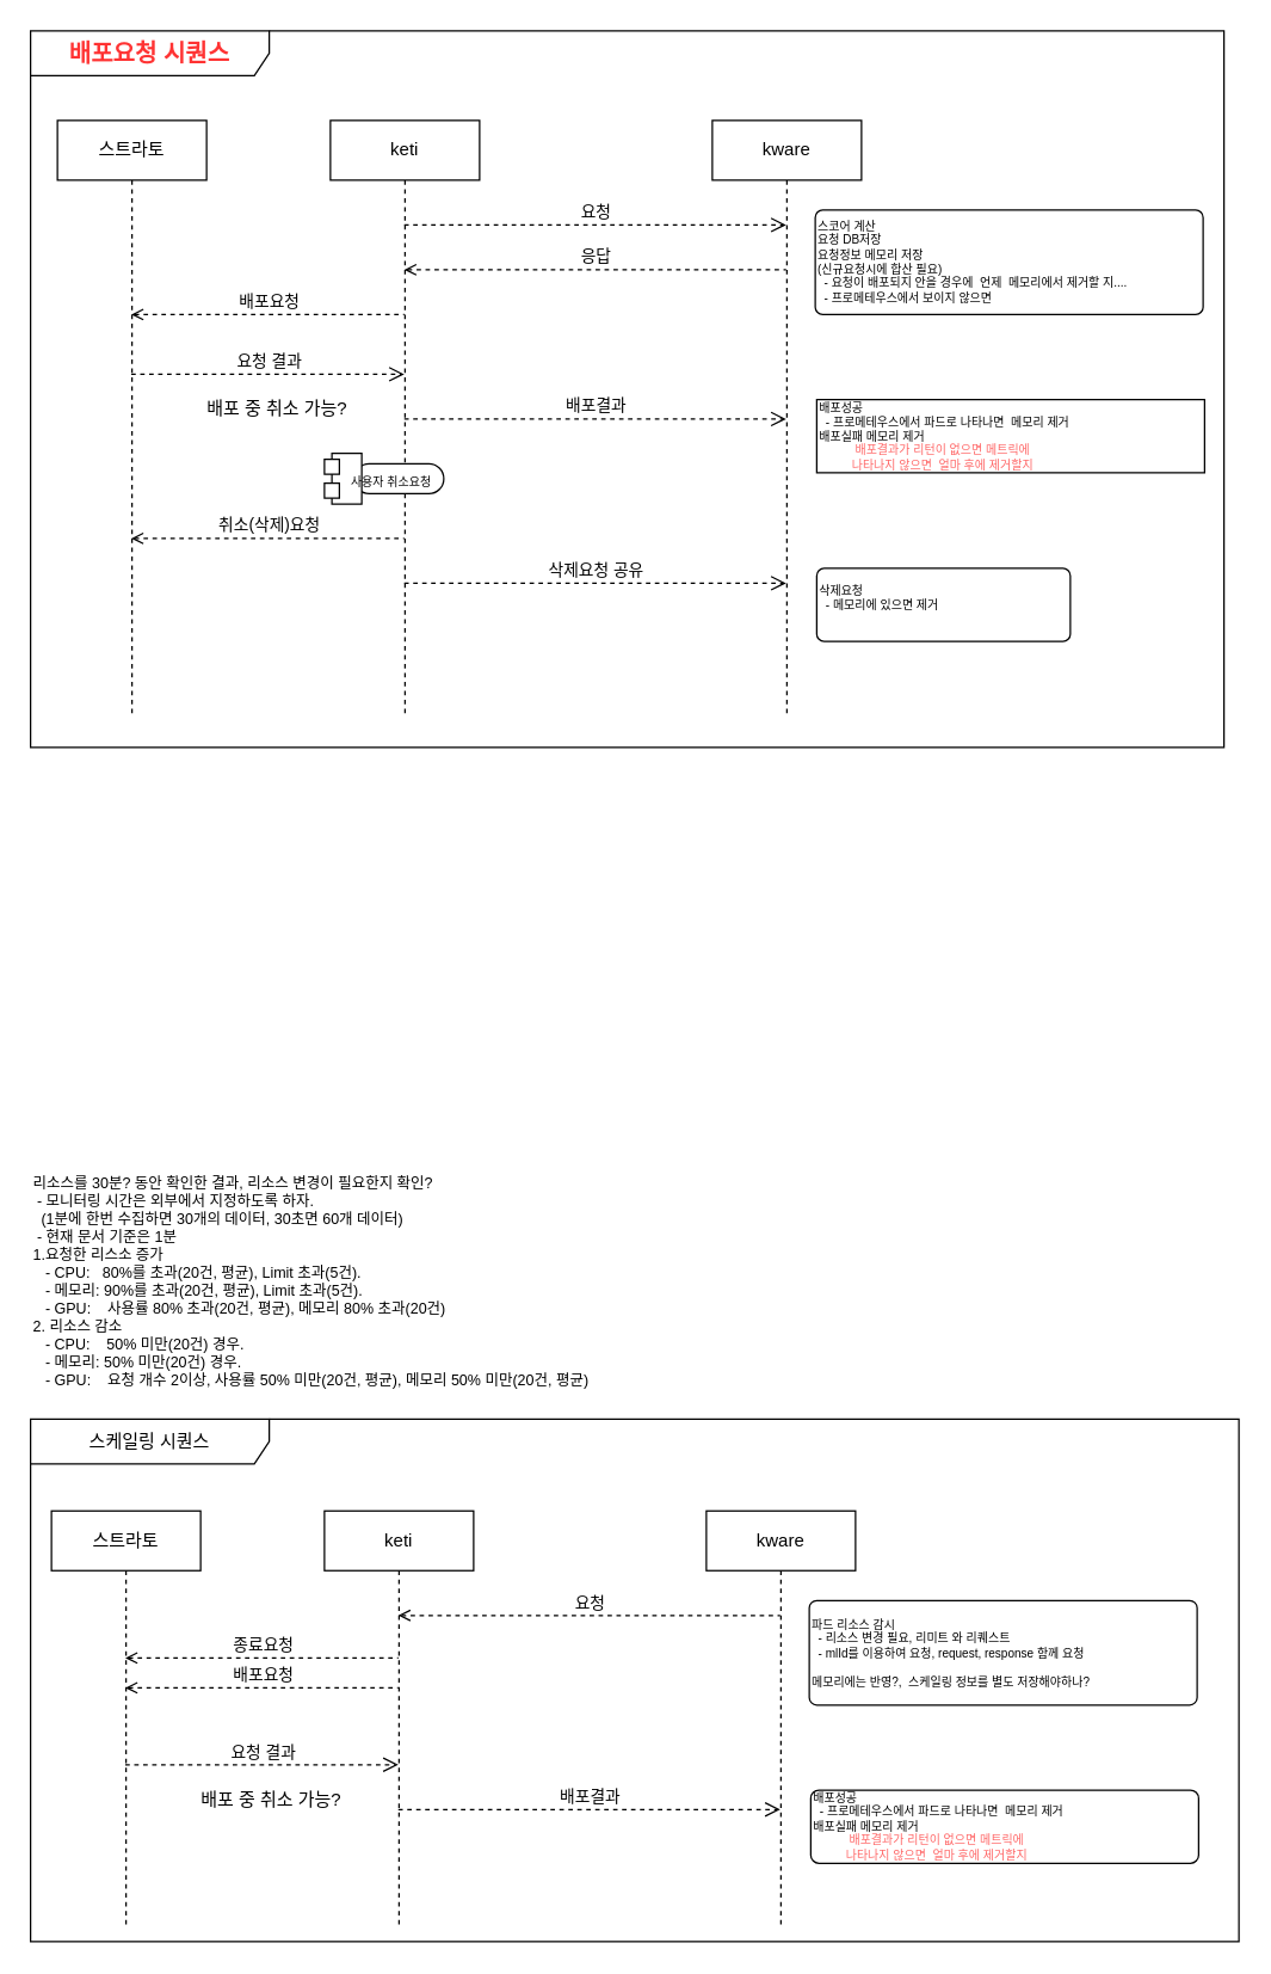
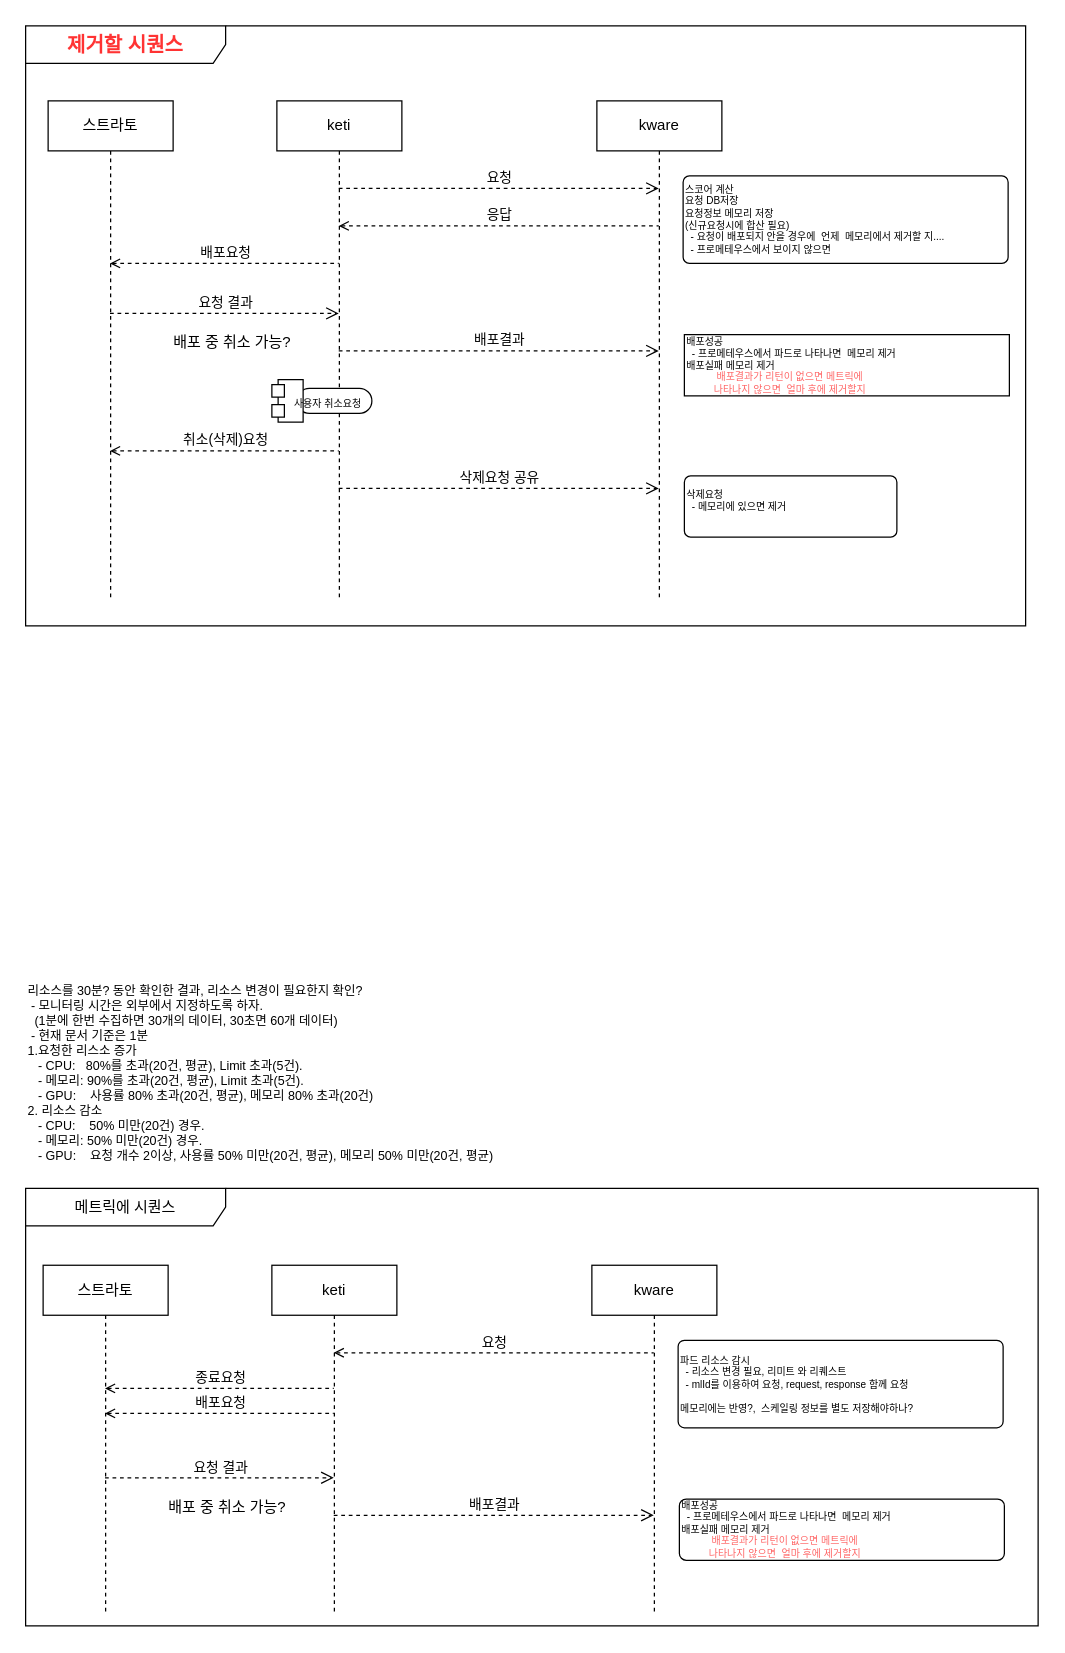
- <mxCell id="31" value="배포요청 시퀀스" style="shape=umlFrame;whiteSpace=wrap;pointerEvents=0;recursiveResize=0;container=1;collapsible=0;width=160;rounded=0;dashed=0;strokeColor=default;align=center;verticalAlign=middle;fontFamily=Helvetica;fontSize=16;fontColor=#FF3333;fillColor=default;fontStyle=1;horizontal=1;labelBackgroundColor=none;spacing=2;html=1;" vertex="1" parent="15"><mxGeometry width="800" height="480" as="geometry" /></mxCell>
+ <mxCell id="31" value="제거할 시퀀스" style="shape=umlFrame;whiteSpace=wrap;pointerEvents=0;recursiveResize=0;container=1;collapsible=0;width=160;rounded=0;dashed=0;strokeColor=default;align=center;verticalAlign=middle;fontFamily=Helvetica;fontSize=16;fontColor=#FF3333;fillColor=default;fontStyle=1;horizontal=1;labelBackgroundColor=none;spacing=2;html=1;" vertex="1" parent="15"><mxGeometry width="800" height="480" as="geometry" /></mxCell>
- <mxCell id="12" value="스케일링 시퀀스" style="shape=umlFrame;whiteSpace=wrap;html=1;pointerEvents=0;recursiveResize=0;container=1;collapsible=0;width=160;rounded=0;dashed=0;strokeColor=default;align=center;verticalAlign=middle;fontFamily=Helvetica;fontSize=12;fontColor=default;fillColor=default;" vertex="1" parent="1"><mxGeometry x="20" y="950" width="810" height="350" as="geometry" /></mxCell>
+ <mxCell id="12" value="메트릭에 시퀀스" style="shape=umlFrame;whiteSpace=wrap;html=1;pointerEvents=0;recursiveResize=0;container=1;collapsible=0;width=160;rounded=0;dashed=0;strokeColor=default;align=center;verticalAlign=middle;fontFamily=Helvetica;fontSize=12;fontColor=default;fillColor=default;" vertex="1" parent="1"><mxGeometry x="20" y="950" width="810" height="350" as="geometry" /></mxCell>
